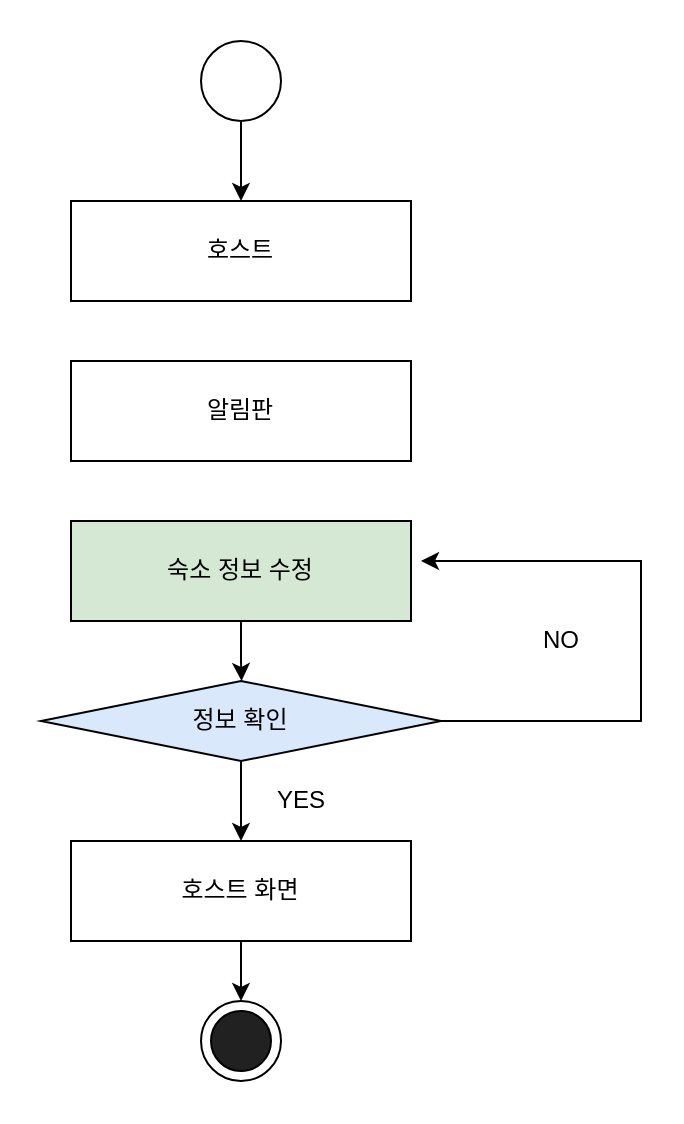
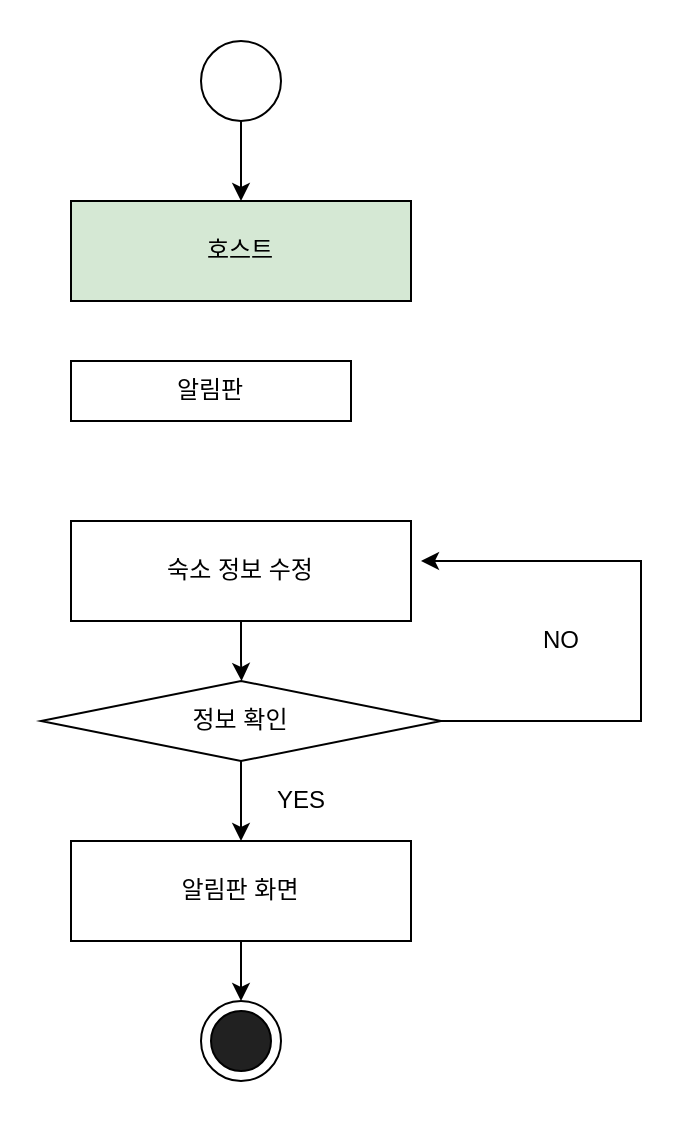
- <mxCell id="4" value="호스트" style="rounded=0;whiteSpace=wrap;html=1;" vertex="1" parent="1"><mxGeometry x="35" y="100" width="170" height="50" as="geometry" /></mxCell>
+ <mxCell id="4" value="호스트" style="rounded=0;whiteSpace=wrap;html=1;fillColor=#d5e8d4;" vertex="1" parent="1"><mxGeometry x="35" y="100" width="170" height="50" as="geometry" /></mxCell>
- <mxCell id="5" value="알림판" style="rounded=0;whiteSpace=wrap;html=1;" vertex="1" parent="1"><mxGeometry x="35" y="180" width="170" height="50" as="geometry" /></mxCell>
+ <mxCell id="5" value="알림판" style="rounded=0;whiteSpace=wrap;html=1;" vertex="1" parent="1"><mxGeometry x="35" y="180" width="140" height="30" as="geometry" /></mxCell>
- <mxCell id="7" value="숙소 정보 수정" style="rounded=0;whiteSpace=wrap;html=1;fillColor=#d5e8d4;" vertex="1" parent="1"><mxGeometry x="35" y="260" width="170" height="50" as="geometry" /></mxCell>
+ <mxCell id="7" value="숙소 정보 수정" style="rounded=0;whiteSpace=wrap;html=1;" vertex="1" parent="1"><mxGeometry x="35" y="260" width="170" height="50" as="geometry" /></mxCell>
- <mxCell id="10" value="정보 확인" style="rhombus;whiteSpace=wrap;html=1;fillColor=#dae8fc;" vertex="1" parent="1"><mxGeometry x="20" y="340" width="200" height="40" as="geometry" /></mxCell>
+ <mxCell id="10" value="정보 확인" style="rhombus;whiteSpace=wrap;html=1;" vertex="1" parent="1"><mxGeometry x="20" y="340" width="200" height="40" as="geometry" /></mxCell>
- <mxCell id="12" value="호스트 화면" style="rounded=0;whiteSpace=wrap;html=1;" vertex="1" parent="1"><mxGeometry x="35" y="420" width="170" height="50" as="geometry" /></mxCell>
+ <mxCell id="12" value="알림판 화면" style="rounded=0;whiteSpace=wrap;html=1;" vertex="1" parent="1"><mxGeometry x="35" y="420" width="170" height="50" as="geometry" /></mxCell>
